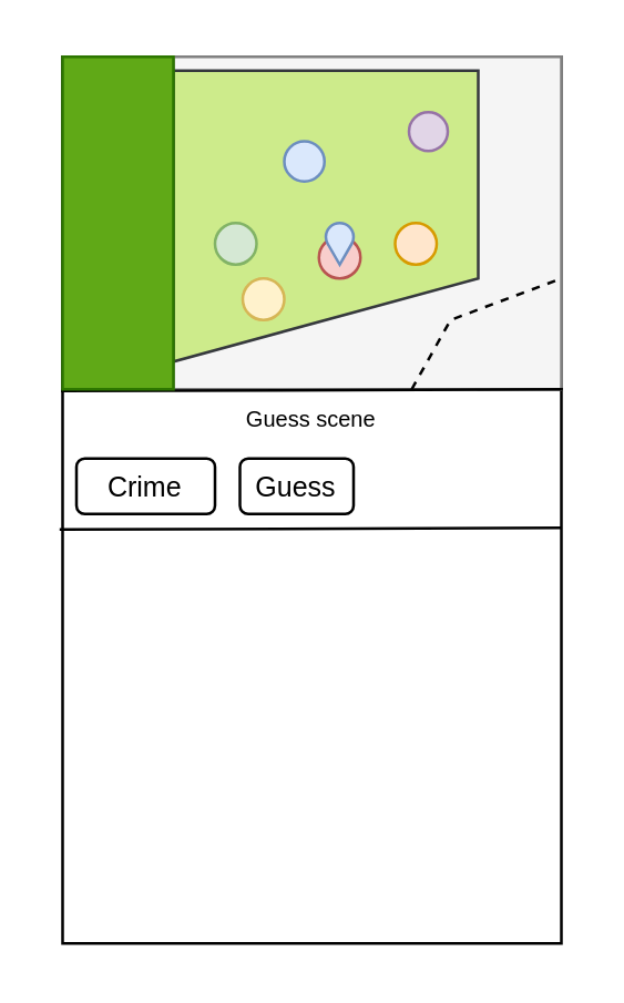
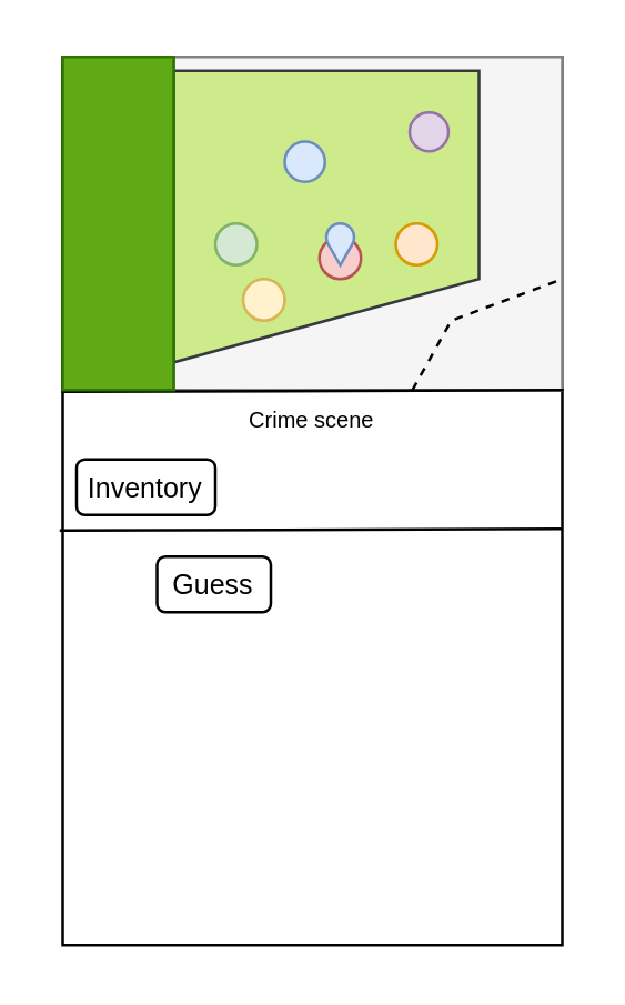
- <mxCell id="10" value="&lt;font style=&quot;font-size: 8px;&quot;&gt;Guess scene&lt;/font&gt;" style="text;html=1;align=center;verticalAlign=middle;whiteSpace=wrap;rounded=0;" vertex="1" parent="1"><mxGeometry x="82" y="135" width="60" height="30" as="geometry" /></mxCell>
+ <mxCell id="10" value="&lt;font style=&quot;font-size: 8px;&quot;&gt;Crime scene&lt;/font&gt;" style="text;html=1;align=center;verticalAlign=middle;whiteSpace=wrap;rounded=0;" vertex="1" parent="1"><mxGeometry x="82" y="135" width="60" height="30" as="geometry" /></mxCell>
- <mxCell id="8" value="&lt;font size=&quot;1&quot;&gt;Crime&lt;/font&gt;" style="rounded=1;whiteSpace=wrap;html=1;" vertex="1" parent="1"><mxGeometry x="27" y="165" width="50" height="20" as="geometry" /></mxCell>
+ <mxCell id="8" value="&lt;font size=&quot;1&quot;&gt;Inventory&lt;/font&gt;" style="rounded=1;whiteSpace=wrap;html=1;" vertex="1" parent="1"><mxGeometry x="27" y="165" width="50" height="20" as="geometry" /></mxCell>
- <mxCell id="9" value="&lt;font size=&quot;1&quot;&gt;Guess&lt;/font&gt;" style="rounded=1;whiteSpace=wrap;html=1;" vertex="1" parent="1"><mxGeometry x="86" y="165" width="41" height="20" as="geometry" /></mxCell>
+ <mxCell id="9" value="&lt;font size=&quot;1&quot;&gt;Guess&lt;/font&gt;" style="rounded=1;whiteSpace=wrap;html=1;" vertex="1" parent="1"><mxGeometry x="56" y="200" width="41" height="20" as="geometry" /></mxCell>
